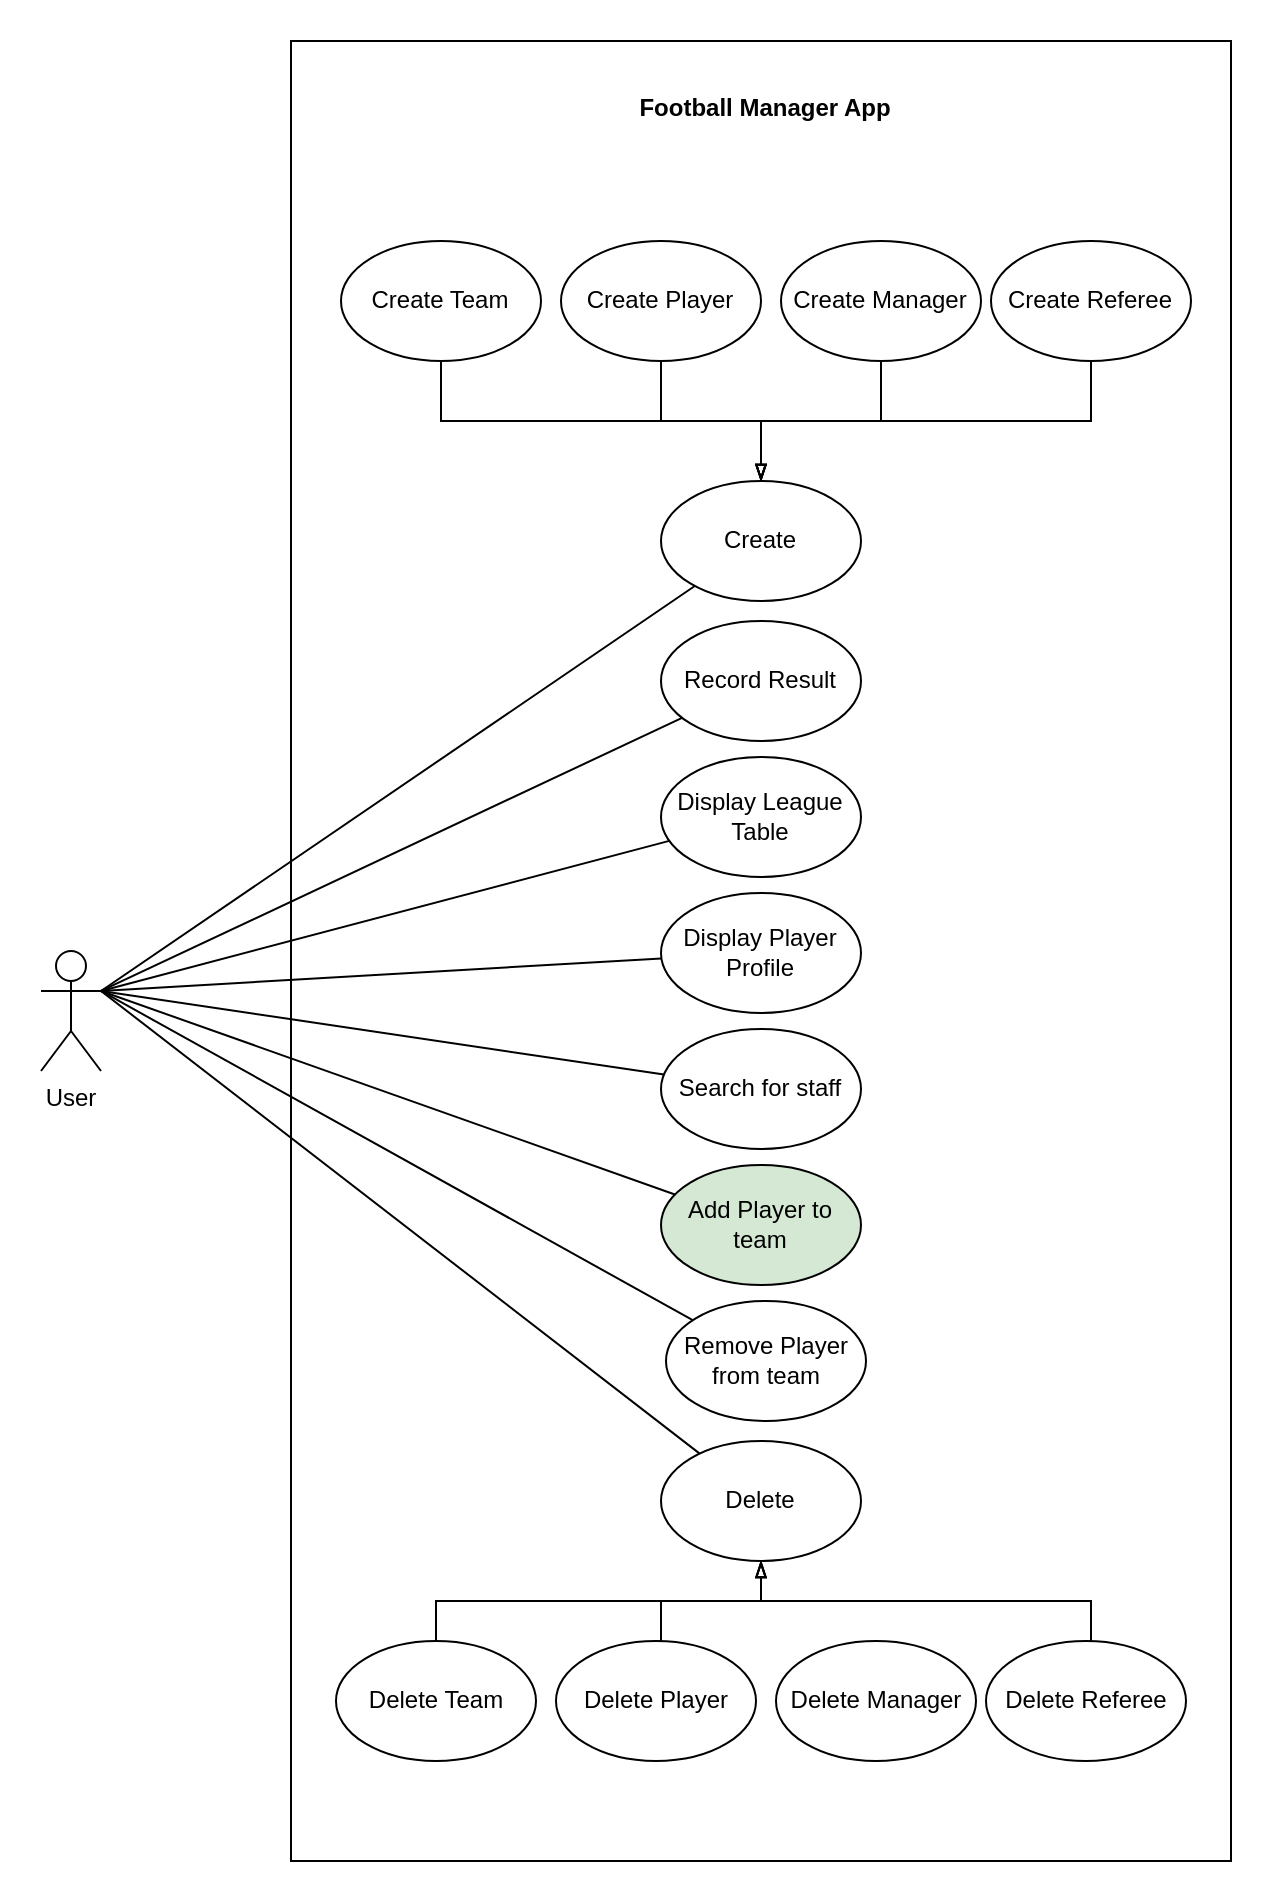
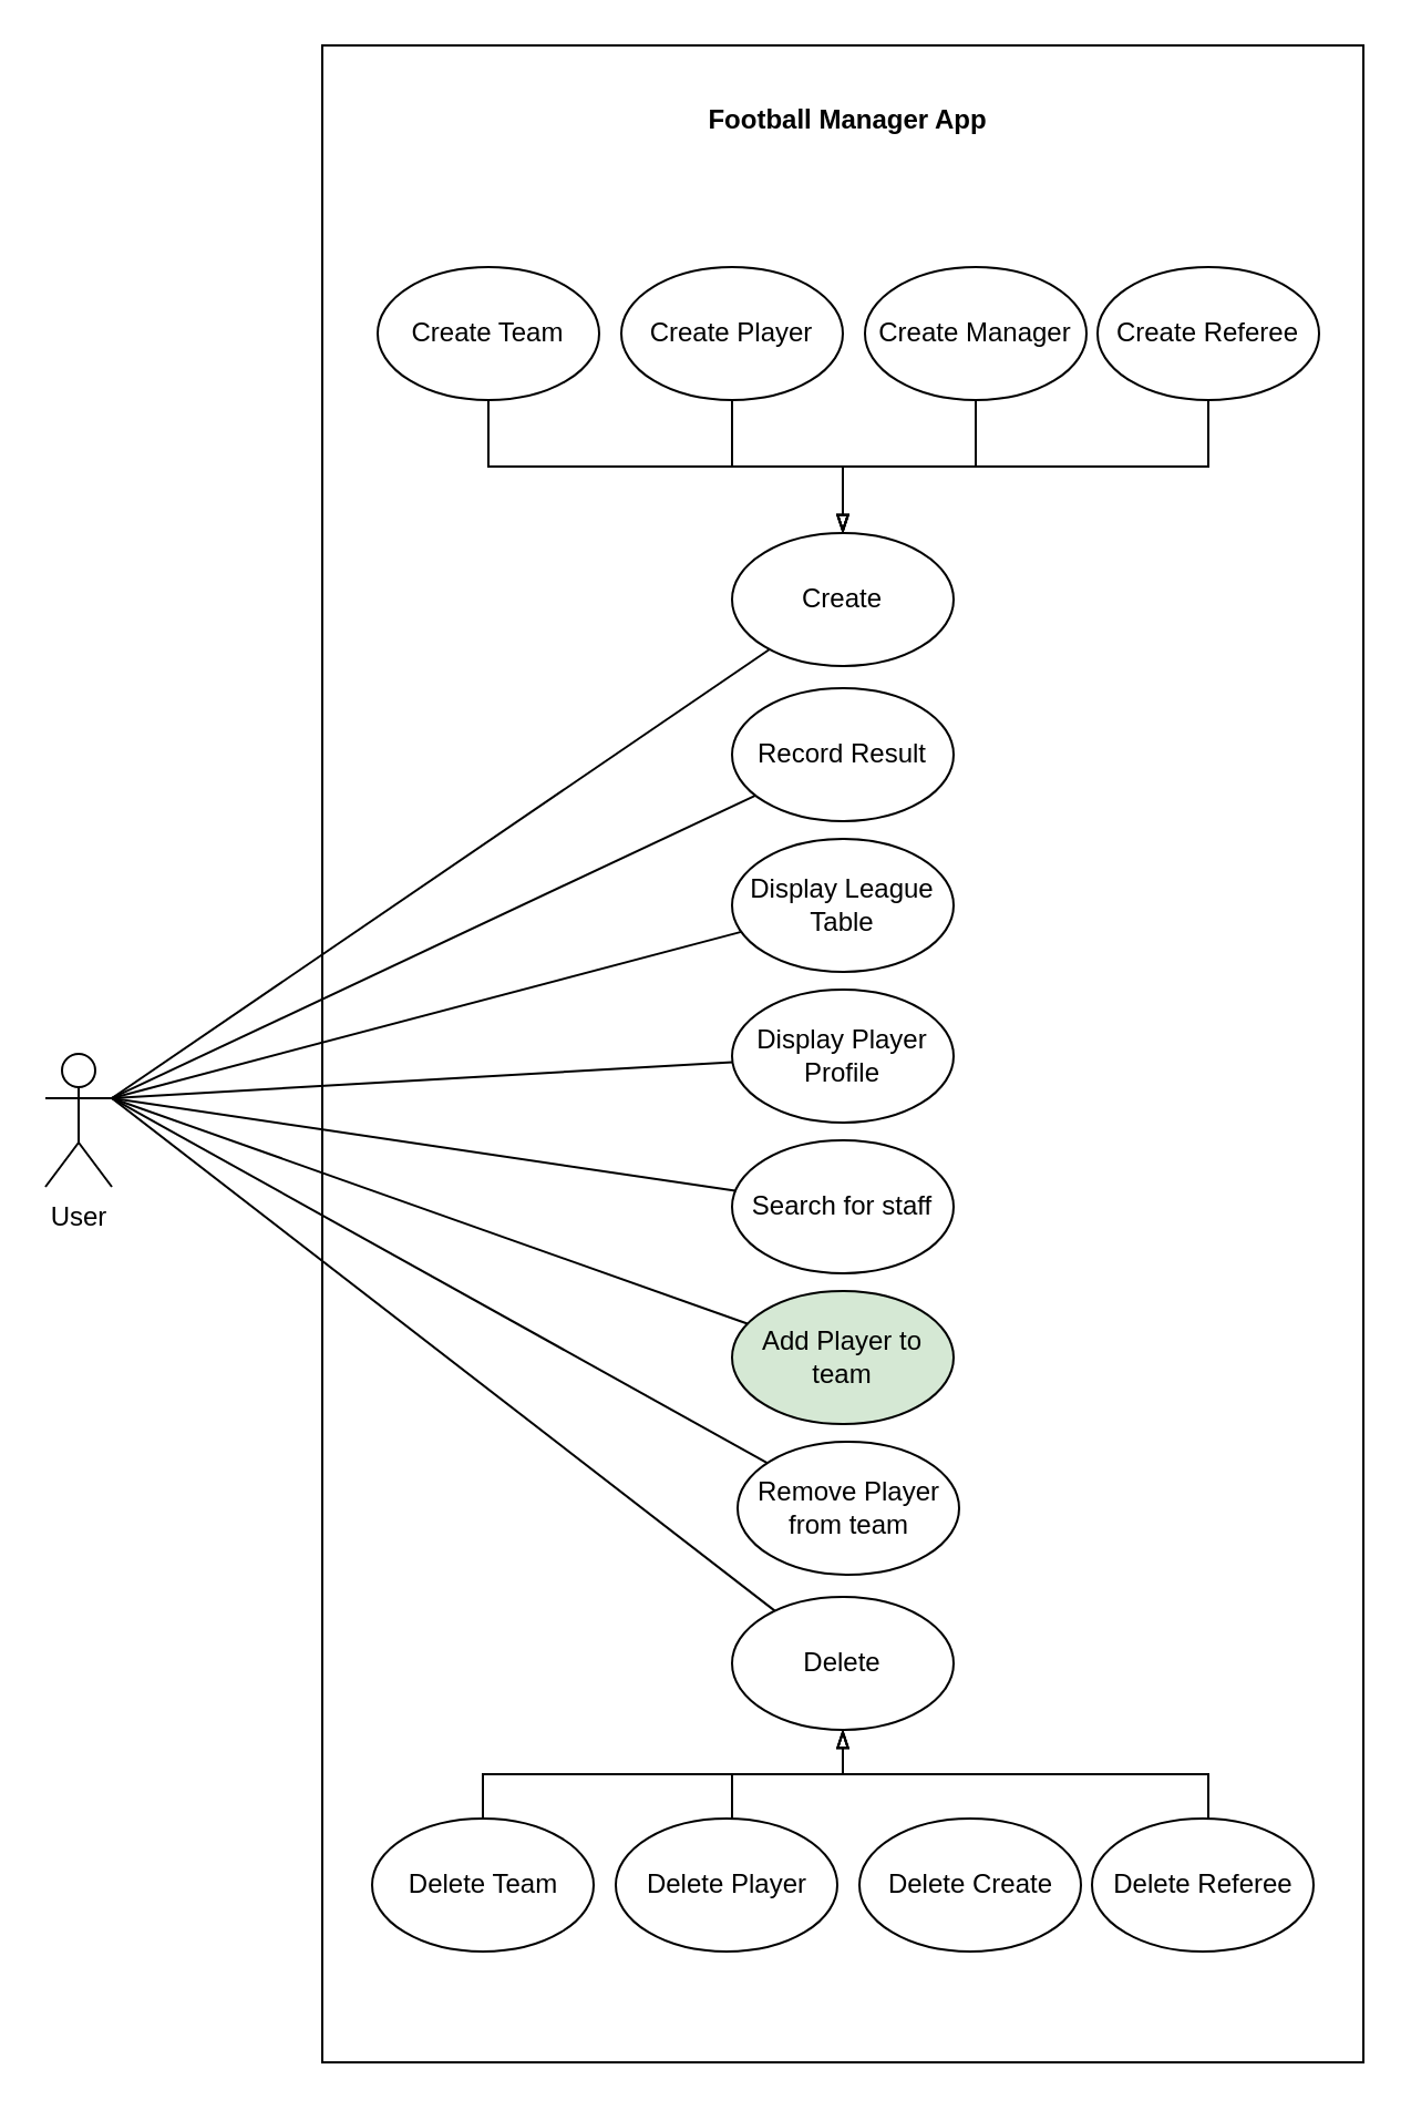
- <mxCell id="35" value="Delete Manager" style="ellipse;whiteSpace=wrap;html=1;direction=east;" parent="29" vertex="1"><mxGeometry x="220" y="100" width="100" height="60" as="geometry" /></mxCell>
+ <mxCell id="35" value="Delete Create" style="ellipse;whiteSpace=wrap;html=1;direction=east;" parent="29" vertex="1"><mxGeometry x="220" y="100" width="100" height="60" as="geometry" /></mxCell>
